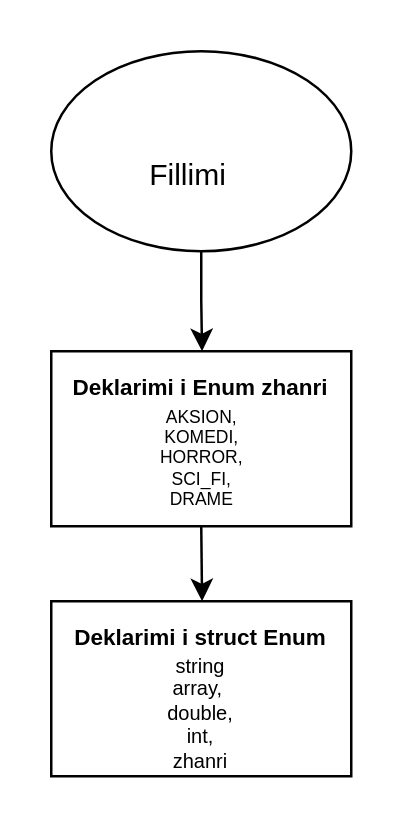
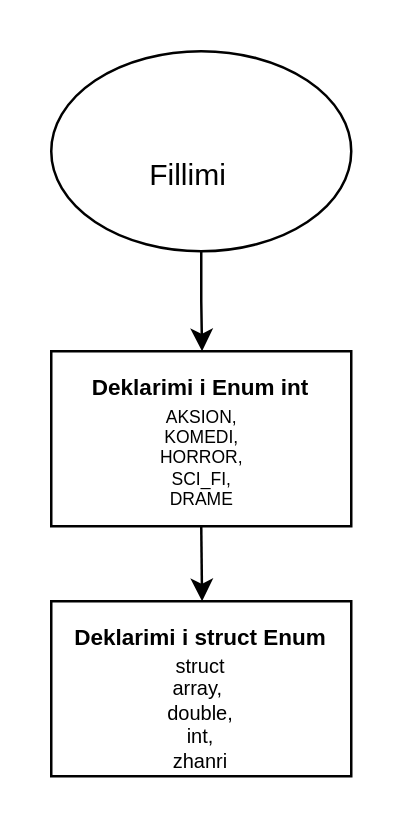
- <mxCell id="9" value="Deklarimi i Enum zhanri" style="text;strokeColor=none;align=center;fillColor=none;html=1;verticalAlign=middle;whiteSpace=wrap;rounded=0;fontSize=9;fontStyle=1" vertex="1" parent="1"><mxGeometry x="20" y="140" width="120" height="30" as="geometry" /></mxCell>
+ <mxCell id="9" value="Deklarimi i Enum int" style="text;strokeColor=none;align=center;fillColor=none;html=1;verticalAlign=middle;whiteSpace=wrap;rounded=0;fontSize=9;fontStyle=1" vertex="1" parent="1"><mxGeometry x="20" y="140" width="120" height="30" as="geometry" /></mxCell>
- <mxCell id="11" value="string&lt;div&gt;array,&amp;nbsp;&lt;/div&gt;&lt;div&gt;double,&lt;/div&gt;&lt;div&gt;int,&lt;/div&gt;&lt;div&gt;zhanri&lt;/div&gt;" style="text;strokeColor=none;align=center;fillColor=none;html=1;verticalAlign=middle;whiteSpace=wrap;rounded=0;fontSize=8;" vertex="1" parent="1"><mxGeometry x="50" y="270" width="60" height="30" as="geometry" /></mxCell>
+ <mxCell id="11" value="struct&lt;div&gt;array,&amp;nbsp;&lt;/div&gt;&lt;div&gt;double,&lt;/div&gt;&lt;div&gt;int,&lt;/div&gt;&lt;div&gt;zhanri&lt;/div&gt;" style="text;strokeColor=none;align=center;fillColor=none;html=1;verticalAlign=middle;whiteSpace=wrap;rounded=0;fontSize=8;" vertex="1" parent="1"><mxGeometry x="50" y="270" width="60" height="30" as="geometry" /></mxCell>
